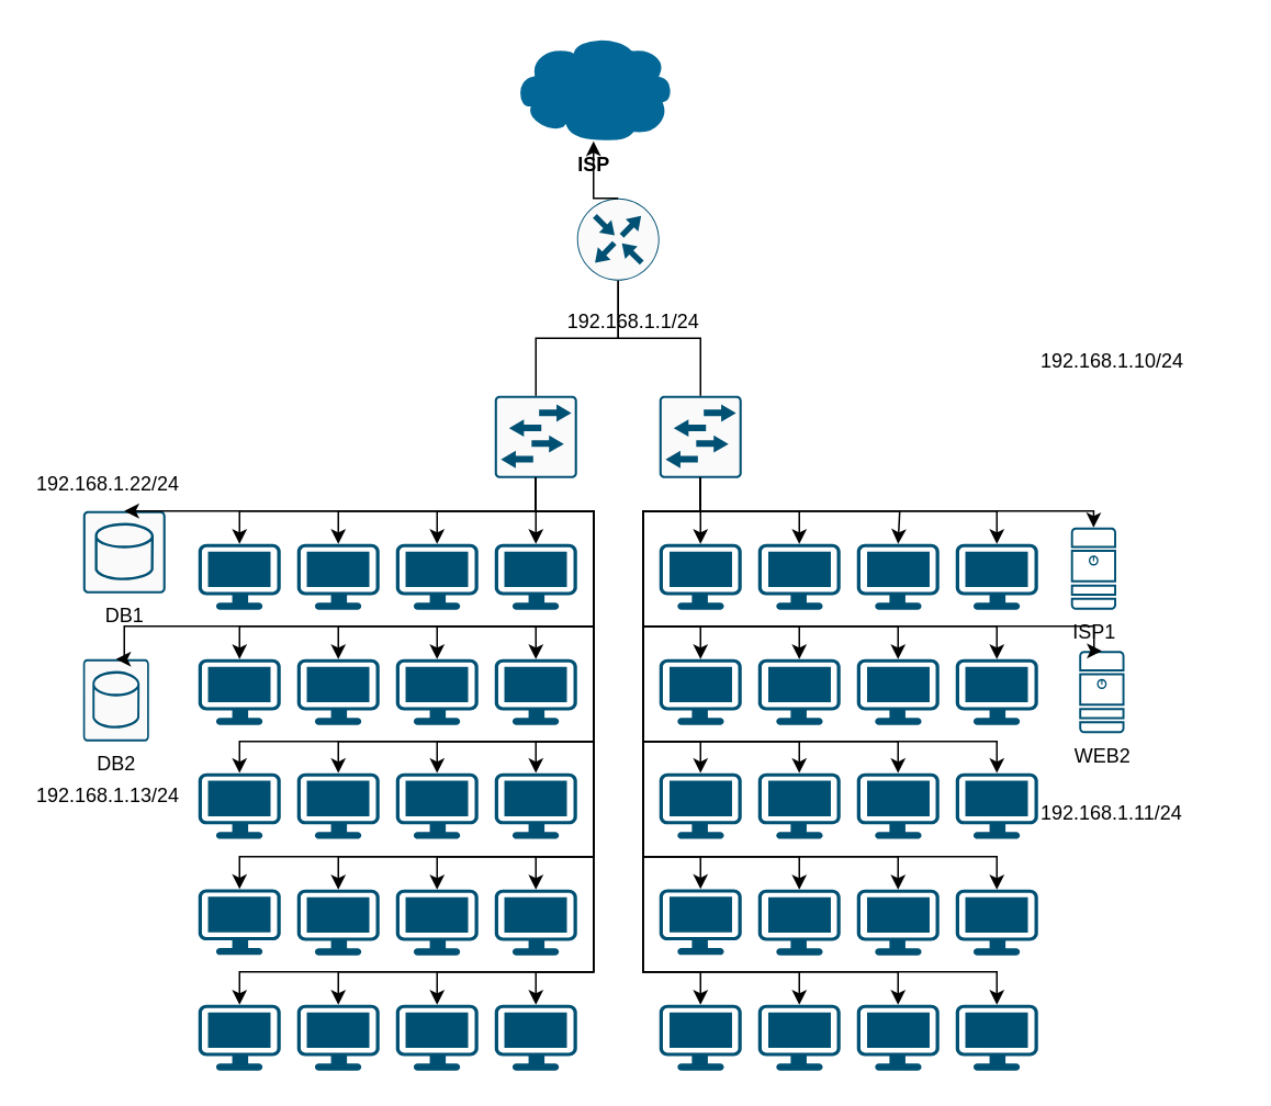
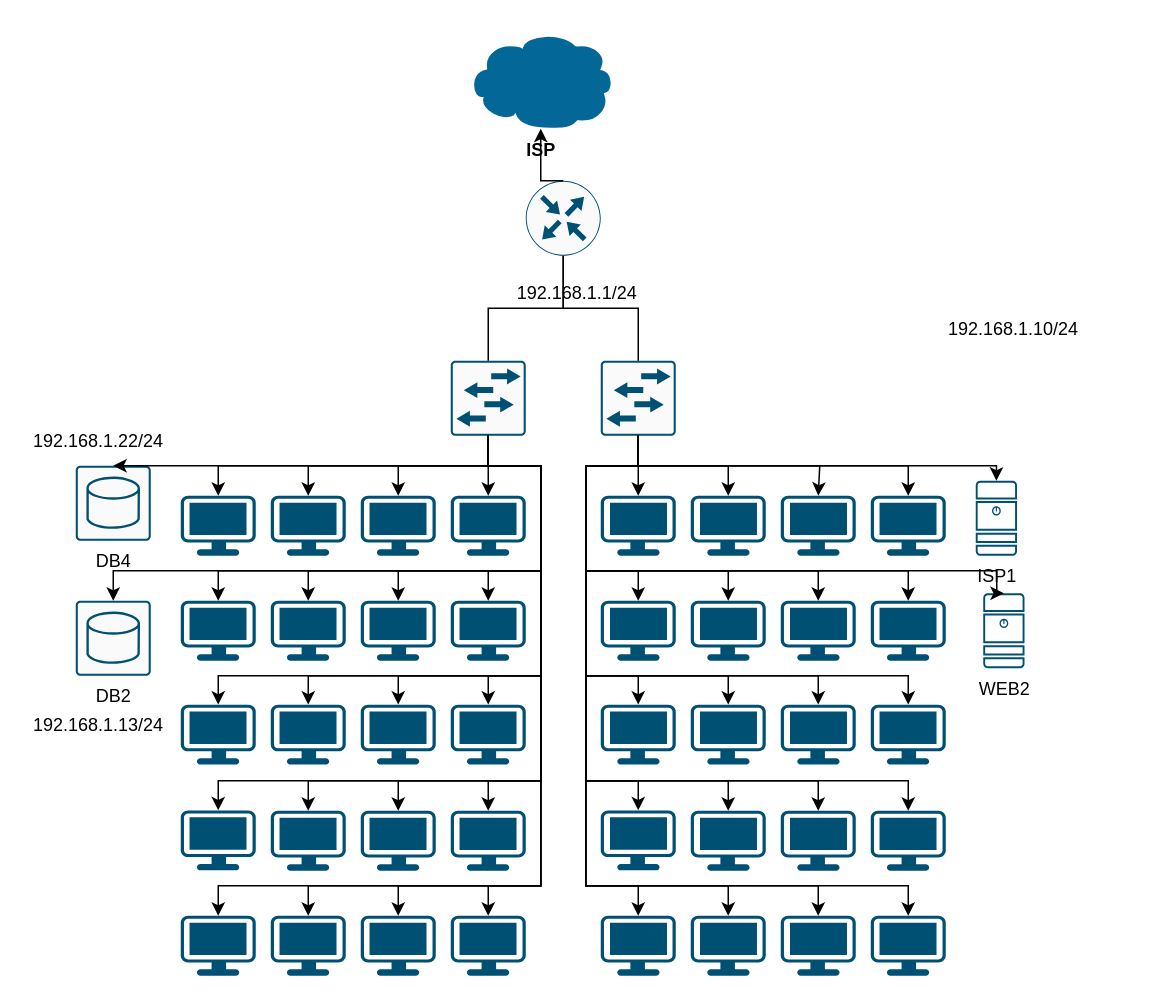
- <mxCell id="5" value="DB1" style="sketch=0;points=[[0.015,0.015,0],[0.985,0.015,0],[0.985,0.985,0],[0.015,0.985,0],[0.25,0,0],[0.5,0,0],[0.75,0,0],[1,0.25,0],[1,0.5,0],[1,0.75,0],[0.75,1,0],[0.5,1,0],[0.25,1,0],[0,0.75,0],[0,0.5,0],[0,0.25,0]];verticalLabelPosition=bottom;html=1;verticalAlign=top;aspect=fixed;align=center;pointerEvents=1;shape=mxgraph.cisco19.rect;prIcon=database_relational;fillColor=#FAFAFA;strokeColor=#005073;" vertex="1" parent="1"><mxGeometry x="50" y="310" width="50" height="50" as="geometry" /></mxCell>
+ <mxCell id="5" value="DB4" style="sketch=0;points=[[0.015,0.015,0],[0.985,0.015,0],[0.985,0.985,0],[0.015,0.985,0],[0.25,0,0],[0.5,0,0],[0.75,0,0],[1,0.25,0],[1,0.5,0],[1,0.75,0],[0.75,1,0],[0.5,1,0],[0.25,1,0],[0,0.75,0],[0,0.5,0],[0,0.25,0]];verticalLabelPosition=bottom;html=1;verticalAlign=top;aspect=fixed;align=center;pointerEvents=1;shape=mxgraph.cisco19.rect;prIcon=database_relational;fillColor=#FAFAFA;strokeColor=#005073;" vertex="1" parent="1"><mxGeometry x="50" y="310" width="50" height="50" as="geometry" /></mxCell>
- <mxCell id="4" value="DB2" style="sketch=0;points=[[0.015,0.015,0],[0.985,0.015,0],[0.985,0.985,0],[0.015,0.985,0],[0.25,0,0],[0.5,0,0],[0.75,0,0],[1,0.25,0],[1,0.5,0],[1,0.75,0],[0.75,1,0],[0.5,1,0],[0.25,1,0],[0,0.75,0],[0,0.5,0],[0,0.25,0]];verticalLabelPosition=bottom;html=1;verticalAlign=top;aspect=fixed;align=center;pointerEvents=1;shape=mxgraph.cisco19.rect;prIcon=database_relational;fillColor=#FAFAFA;strokeColor=#005073;" vertex="1" parent="1"><mxGeometry x="50" y="400" width="40" height="50" as="geometry" /></mxCell>
+ <mxCell id="4" value="DB2" style="sketch=0;points=[[0.015,0.015,0],[0.985,0.015,0],[0.985,0.985,0],[0.015,0.985,0],[0.25,0,0],[0.5,0,0],[0.75,0,0],[1,0.25,0],[1,0.5,0],[1,0.75,0],[0.75,1,0],[0.5,1,0],[0.25,1,0],[0,0.75,0],[0,0.5,0],[0,0.25,0]];verticalLabelPosition=bottom;html=1;verticalAlign=top;aspect=fixed;align=center;pointerEvents=1;shape=mxgraph.cisco19.rect;prIcon=database_relational;fillColor=#FAFAFA;strokeColor=#005073;" vertex="1" parent="1"><mxGeometry x="50" y="400" width="50" height="50" as="geometry" /></mxCell>
- <mxCell id="97" value="&lt;div&gt;192.168.1.11/24&lt;/div&gt;" style="text;whiteSpace=wrap;html=1;" vertex="1" parent="1"><mxGeometry x="630" y="480" width="120" height="40" as="geometry" /></mxCell>
